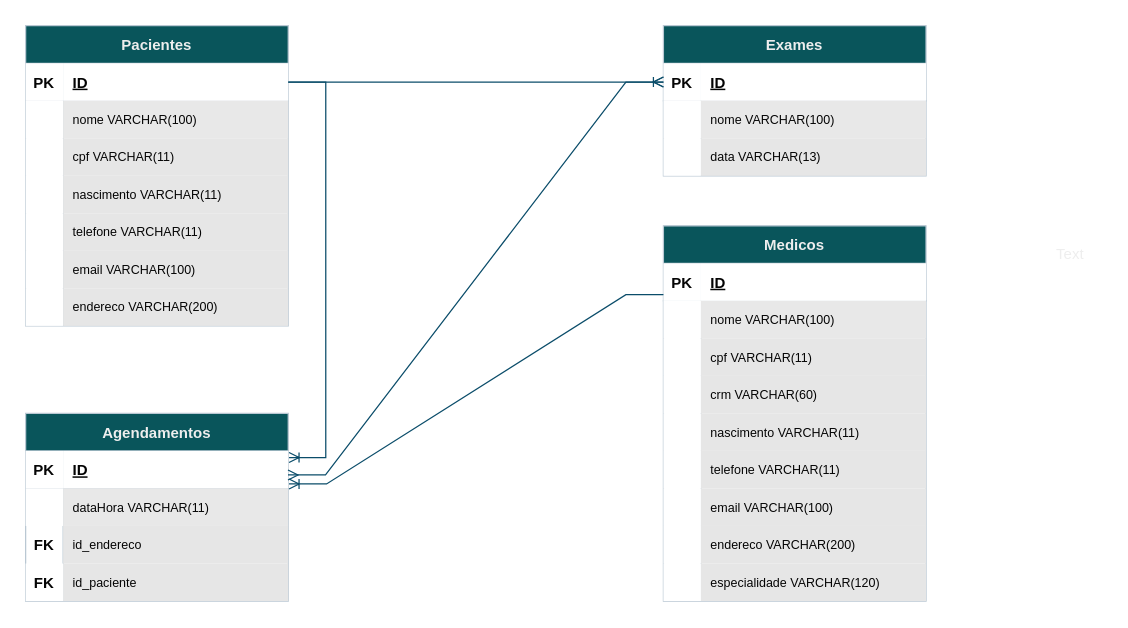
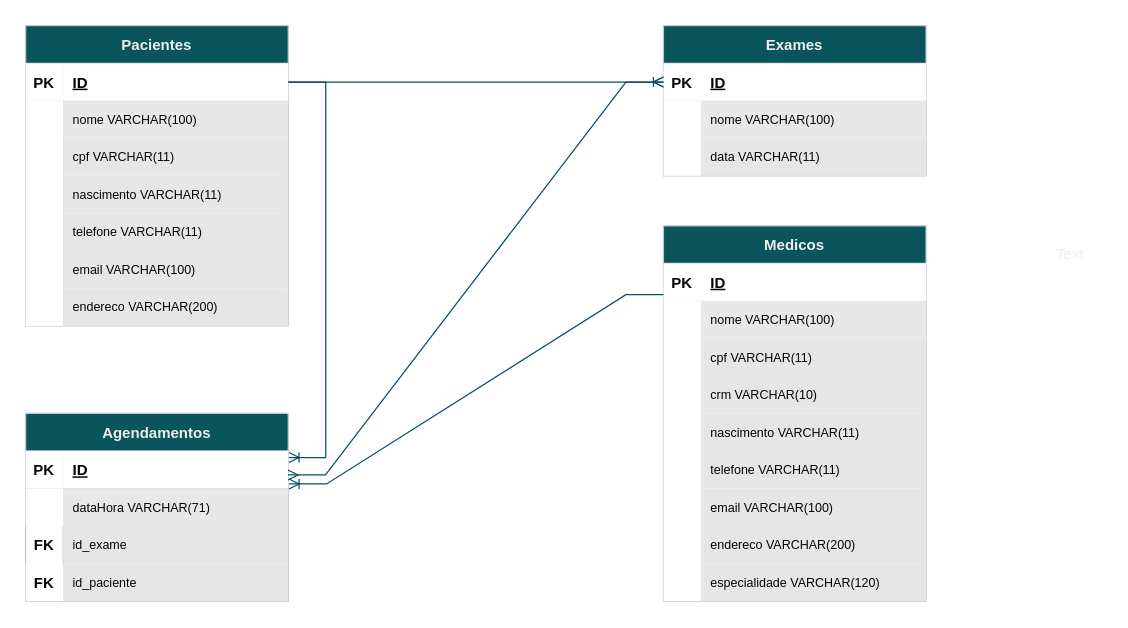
- <mxCell id="33" value="data VARCHAR(13)" style="shape=partialRectangle;overflow=hidden;connectable=0;fillColor=#E6E6E6;top=0;left=0;bottom=0;right=0;align=left;spacingLeft=6;labelBackgroundColor=none;strokeColor=#CCCCCC;fontColor=#050505;fontSize=10;" vertex="1" parent="31"><mxGeometry x="30" width="180" height="30" as="geometry"><mxRectangle width="180" height="30" as="alternateBounds" /></mxGeometry></mxCell>
+ <mxCell id="33" value="data VARCHAR(11)" style="shape=partialRectangle;overflow=hidden;connectable=0;fillColor=#E6E6E6;top=0;left=0;bottom=0;right=0;align=left;spacingLeft=6;labelBackgroundColor=none;strokeColor=#CCCCCC;fontColor=#050505;fontSize=10;" vertex="1" parent="31"><mxGeometry x="30" width="180" height="30" as="geometry"><mxRectangle width="180" height="30" as="alternateBounds" /></mxGeometry></mxCell>
- <mxCell id="46" value="crm VARCHAR(60)" style="shape=partialRectangle;overflow=hidden;connectable=0;fillColor=#E6E6E6;top=0;left=0;bottom=0;right=0;align=left;spacingLeft=6;labelBackgroundColor=none;strokeColor=#CCCCCC;fontColor=#050505;fontSize=10;" vertex="1" parent="44"><mxGeometry x="30" width="180" height="30" as="geometry"><mxRectangle width="180" height="30" as="alternateBounds" /></mxGeometry></mxCell>
+ <mxCell id="46" value="crm VARCHAR(10)" style="shape=partialRectangle;overflow=hidden;connectable=0;fillColor=#E6E6E6;top=0;left=0;bottom=0;right=0;align=left;spacingLeft=6;labelBackgroundColor=none;strokeColor=#CCCCCC;fontColor=#050505;fontSize=10;" vertex="1" parent="44"><mxGeometry x="30" width="180" height="30" as="geometry"><mxRectangle width="180" height="30" as="alternateBounds" /></mxGeometry></mxCell>
- <mxCell id="72" value="dataHora VARCHAR(11)" style="shape=partialRectangle;overflow=hidden;connectable=0;fillColor=#E8E8E8;top=0;left=0;bottom=0;right=0;align=left;spacingLeft=6;labelBackgroundColor=none;strokeColor=#BAC8D3;fontColor=#050505;labelBorderColor=none;strokeWidth=1;fontSize=10;" vertex="1" parent="70"><mxGeometry x="30" width="180" height="30" as="geometry"><mxRectangle width="180" height="30" as="alternateBounds" /></mxGeometry></mxCell>
+ <mxCell id="72" value="dataHora VARCHAR(71)" style="shape=partialRectangle;overflow=hidden;connectable=0;fillColor=#E8E8E8;top=0;left=0;bottom=0;right=0;align=left;spacingLeft=6;labelBackgroundColor=none;strokeColor=#BAC8D3;fontColor=#050505;labelBorderColor=none;strokeWidth=1;fontSize=10;" vertex="1" parent="70"><mxGeometry x="30" width="180" height="30" as="geometry"><mxRectangle width="180" height="30" as="alternateBounds" /></mxGeometry></mxCell>
- <mxCell id="75" value="id_endereco" style="shape=partialRectangle;overflow=hidden;connectable=0;fillColor=#E6E6E6;top=0;left=0;bottom=0;right=0;align=left;spacingLeft=6;labelBackgroundColor=none;strokeColor=#CCCCCC;fontColor=#050505;fontSize=10;" vertex="1" parent="73"><mxGeometry x="30" width="180" height="30" as="geometry"><mxRectangle width="180" height="30" as="alternateBounds" /></mxGeometry></mxCell>
+ <mxCell id="75" value="id_exame" style="shape=partialRectangle;overflow=hidden;connectable=0;fillColor=#E6E6E6;top=0;left=0;bottom=0;right=0;align=left;spacingLeft=6;labelBackgroundColor=none;strokeColor=#CCCCCC;fontColor=#050505;fontSize=10;" vertex="1" parent="73"><mxGeometry x="30" width="180" height="30" as="geometry"><mxRectangle width="180" height="30" as="alternateBounds" /></mxGeometry></mxCell>
